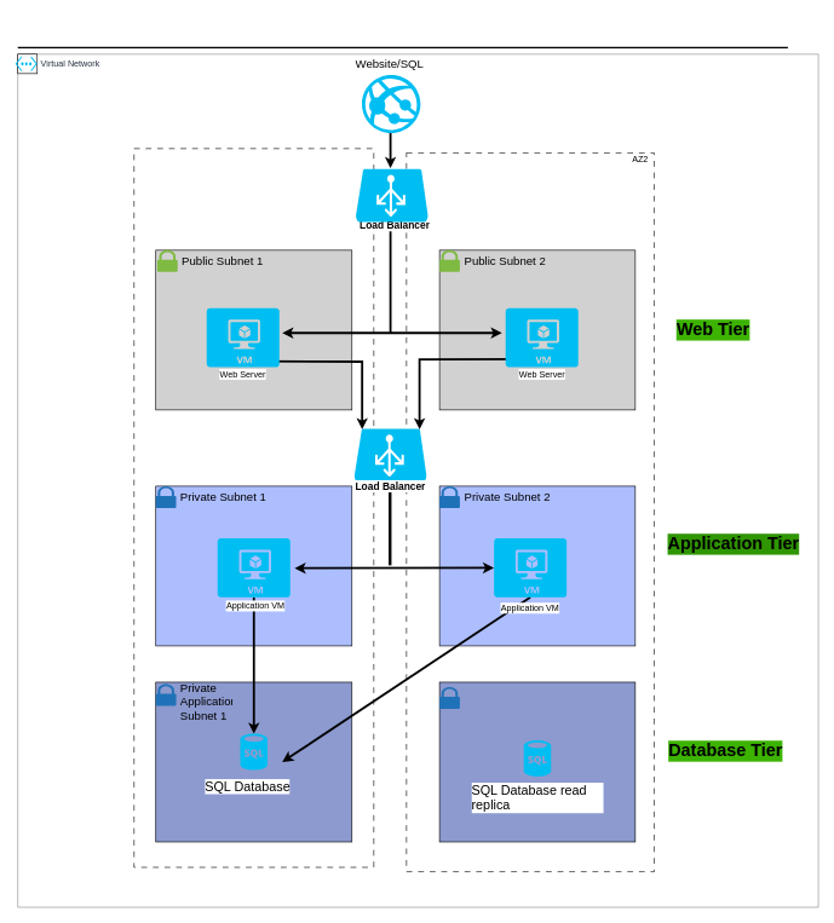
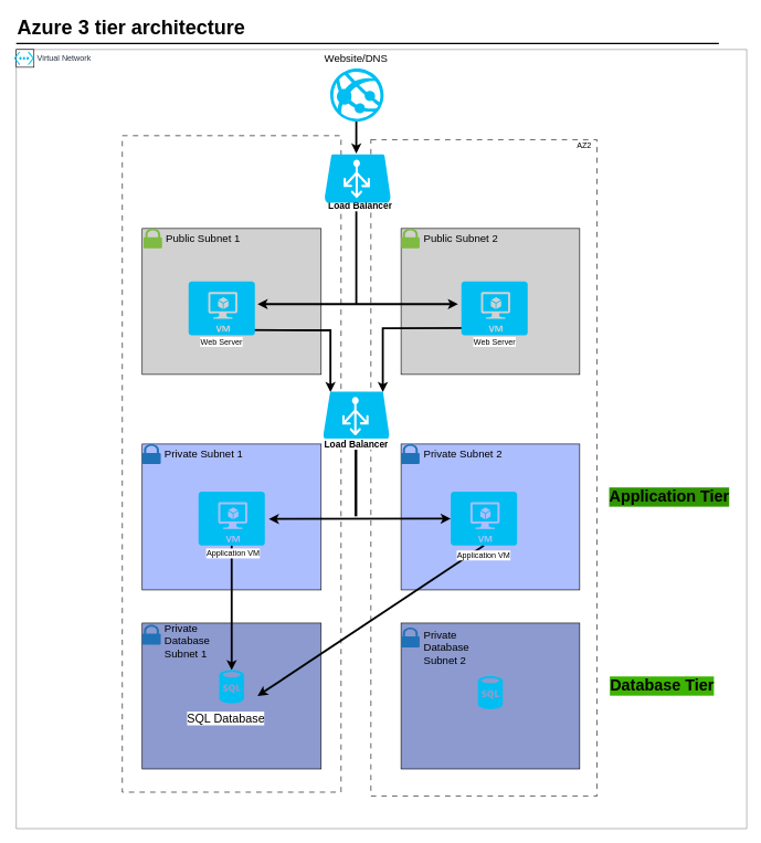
+ <mxCell id="56" value="Azure 3 tier architecture" style="text;html=1;resizable=0;points=[];autosize=1;align=left;verticalAlign=top;spacingTop=-4;fontSize=30;fontStyle=1" vertex="1" parent="1"><mxGeometry x="24" y="20" width="370" height="40" as="geometry" /></mxCell>
- <mxCell id="3" value="&lt;font style=&quot;font-size: 16px;&quot;&gt;Website/SQL&lt;/font&gt;" style="text;strokeColor=none;fillColor=none;align=left;verticalAlign=middle;spacingLeft=4;spacingRight=4;overflow=hidden;points=[[0,0.5],[1,0.5]];portConstraint=eastwest;rotatable=0;whiteSpace=wrap;html=1;" vertex="1" parent="2"><mxGeometry x="458.5" y="-8.37" width="140" height="43.5" as="geometry" /></mxCell>
+ <mxCell id="3" value="&lt;font style=&quot;font-size: 16px;&quot;&gt;Website/DNS&lt;/font&gt;" style="text;strokeColor=none;fillColor=none;align=left;verticalAlign=middle;spacingLeft=4;spacingRight=4;overflow=hidden;points=[[0,0.5],[1,0.5]];portConstraint=eastwest;rotatable=0;whiteSpace=wrap;html=1;" vertex="1" parent="2"><mxGeometry x="458.5" y="-8.37" width="140" height="43.5" as="geometry" /></mxCell>
- <mxCell id="35" value="Web Tier" style="text;strokeColor=none;fillColor=none;html=1;fontSize=24;fontStyle=1;verticalAlign=middle;align=center;labelBackgroundColor=#3CB300;" vertex="1" parent="2"><mxGeometry x="907" y="360" width="100" height="40" as="geometry" /></mxCell>
- <mxCell id="31" value="&lt;span style=&quot;font-size: 16px;&quot;&gt;Private Application Subnet 1&lt;/span&gt;" style="text;strokeColor=none;fillColor=none;align=left;verticalAlign=middle;spacingLeft=4;spacingRight=4;overflow=hidden;points=[[0,0.5],[1,0.5]];portConstraint=eastwest;rotatable=0;whiteSpace=wrap;html=1;" vertex="1" parent="2"><mxGeometry x="218" y="861" width="82" height="59" as="geometry" /></mxCell>
+ <mxCell id="31" value="&lt;span style=&quot;font-size: 16px;&quot;&gt;Private Database Subnet 1&lt;/span&gt;" style="text;strokeColor=none;fillColor=none;align=left;verticalAlign=middle;spacingLeft=4;spacingRight=4;overflow=hidden;points=[[0,0.5],[1,0.5]];portConstraint=eastwest;rotatable=0;whiteSpace=wrap;html=1;" vertex="1" parent="2"><mxGeometry x="218" y="861" width="82" height="59" as="geometry" /></mxCell>
+ <mxCell id="33" value="&lt;span style=&quot;font-size: 16px;&quot;&gt;Private Database Subnet 2&lt;br&gt;&lt;/span&gt;" style="text;strokeColor=none;fillColor=none;align=left;verticalAlign=middle;spacingLeft=4;spacingRight=4;overflow=hidden;points=[[0,0.5],[1,0.5]];portConstraint=eastwest;rotatable=0;whiteSpace=wrap;html=1;" vertex="1" parent="2"><mxGeometry x="608.5" y="871.75" width="82" height="59" as="geometry" /></mxCell>
- <mxCell id="41" value="&lt;span style=&quot;font-size: 18px;&quot;&gt;SQL Database read replica&lt;/span&gt;" style="text;strokeColor=none;fillColor=none;align=left;verticalAlign=middle;spacingLeft=4;spacingRight=4;overflow=hidden;points=[[0,0.5],[1,0.5]];portConstraint=eastwest;rotatable=0;whiteSpace=wrap;html=1;labelBackgroundColor=default;fontSize=18;fontStyle=0" vertex="1" parent="2"><mxGeometry x="619.25" y="1001" width="192" height="46" as="geometry" /></mxCell>
